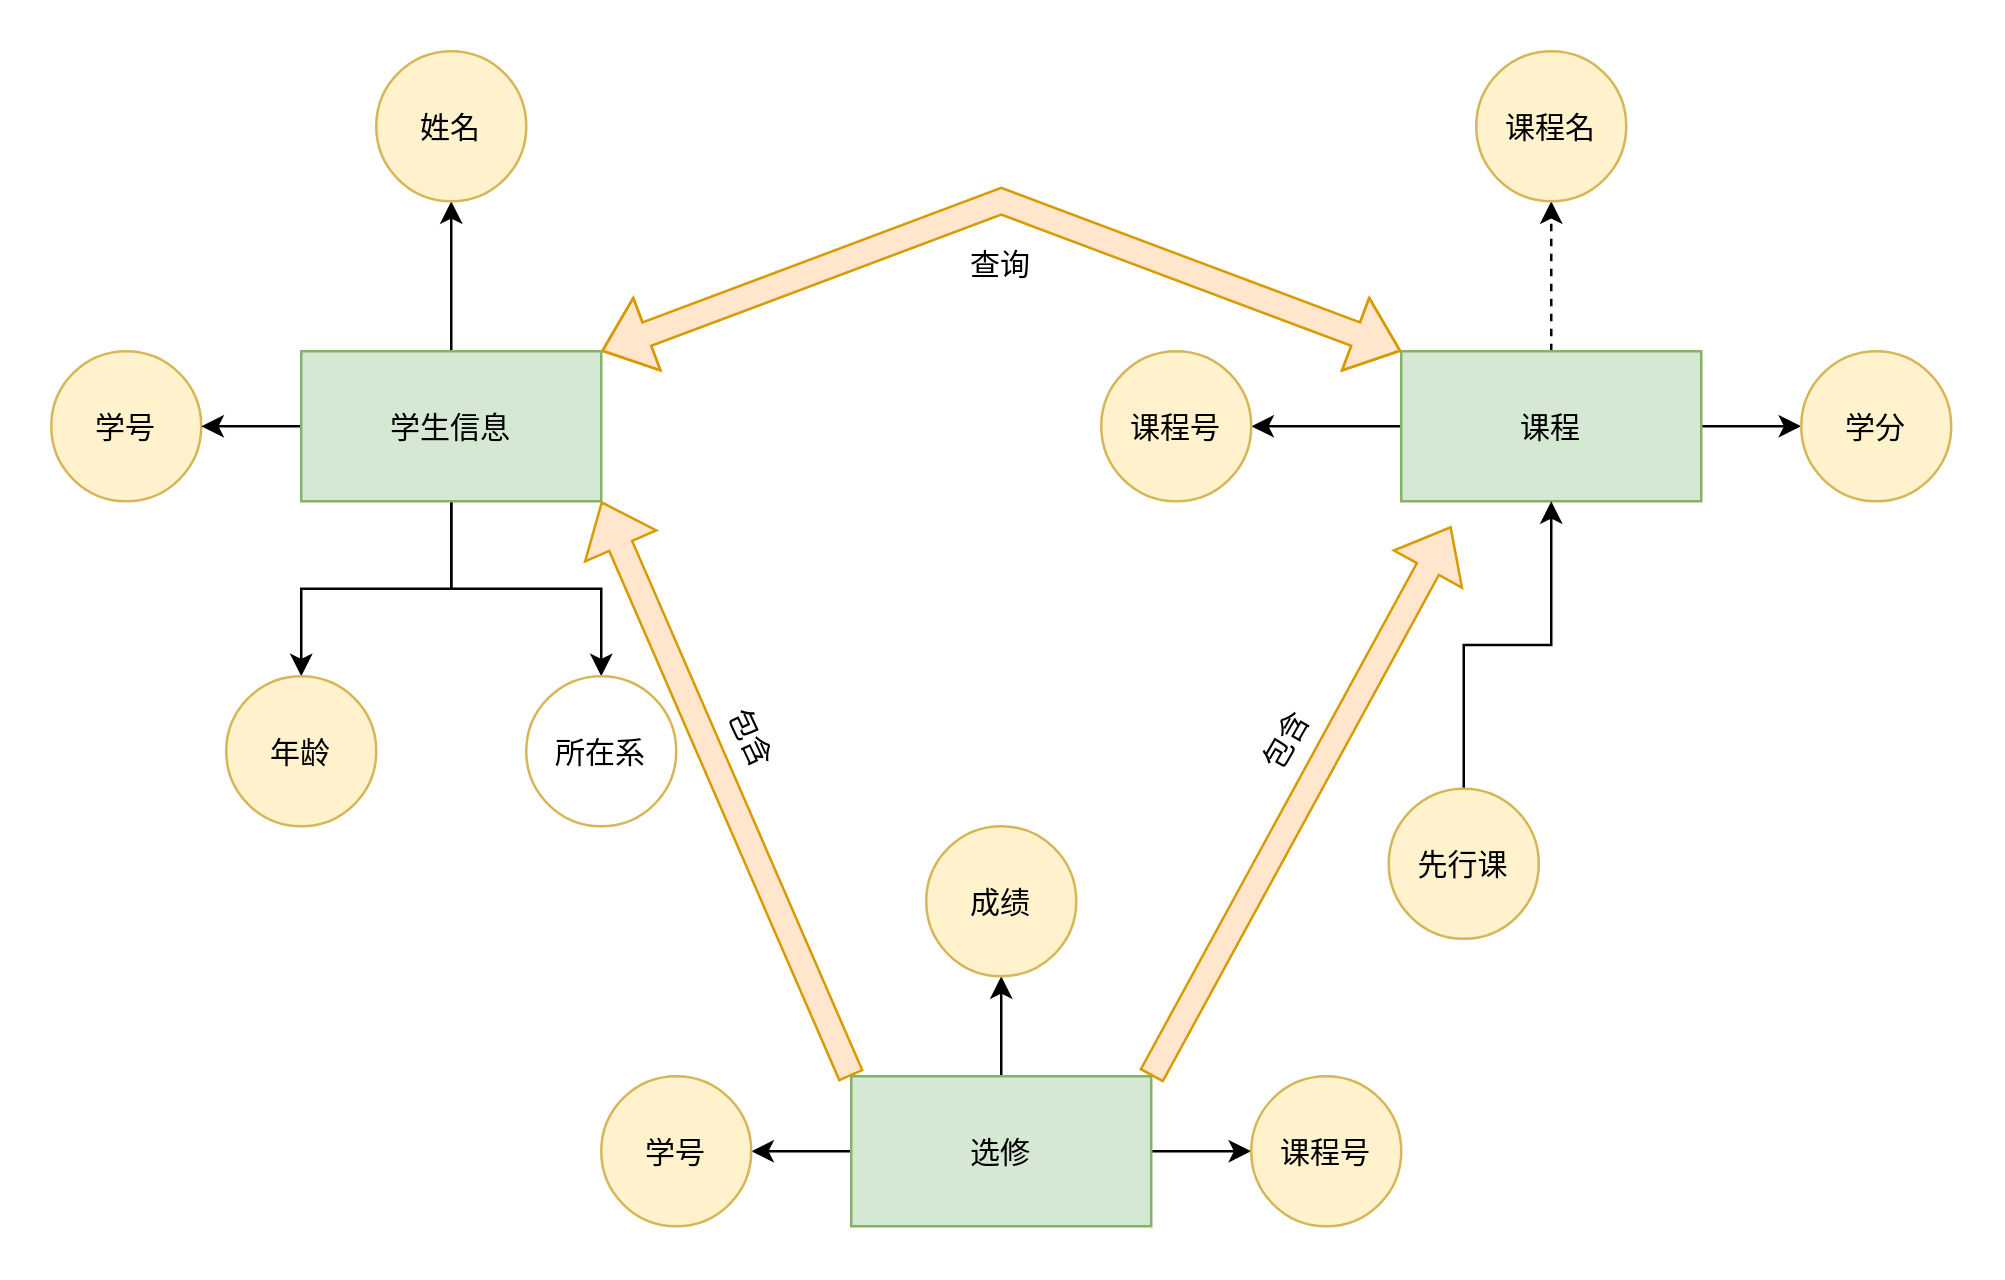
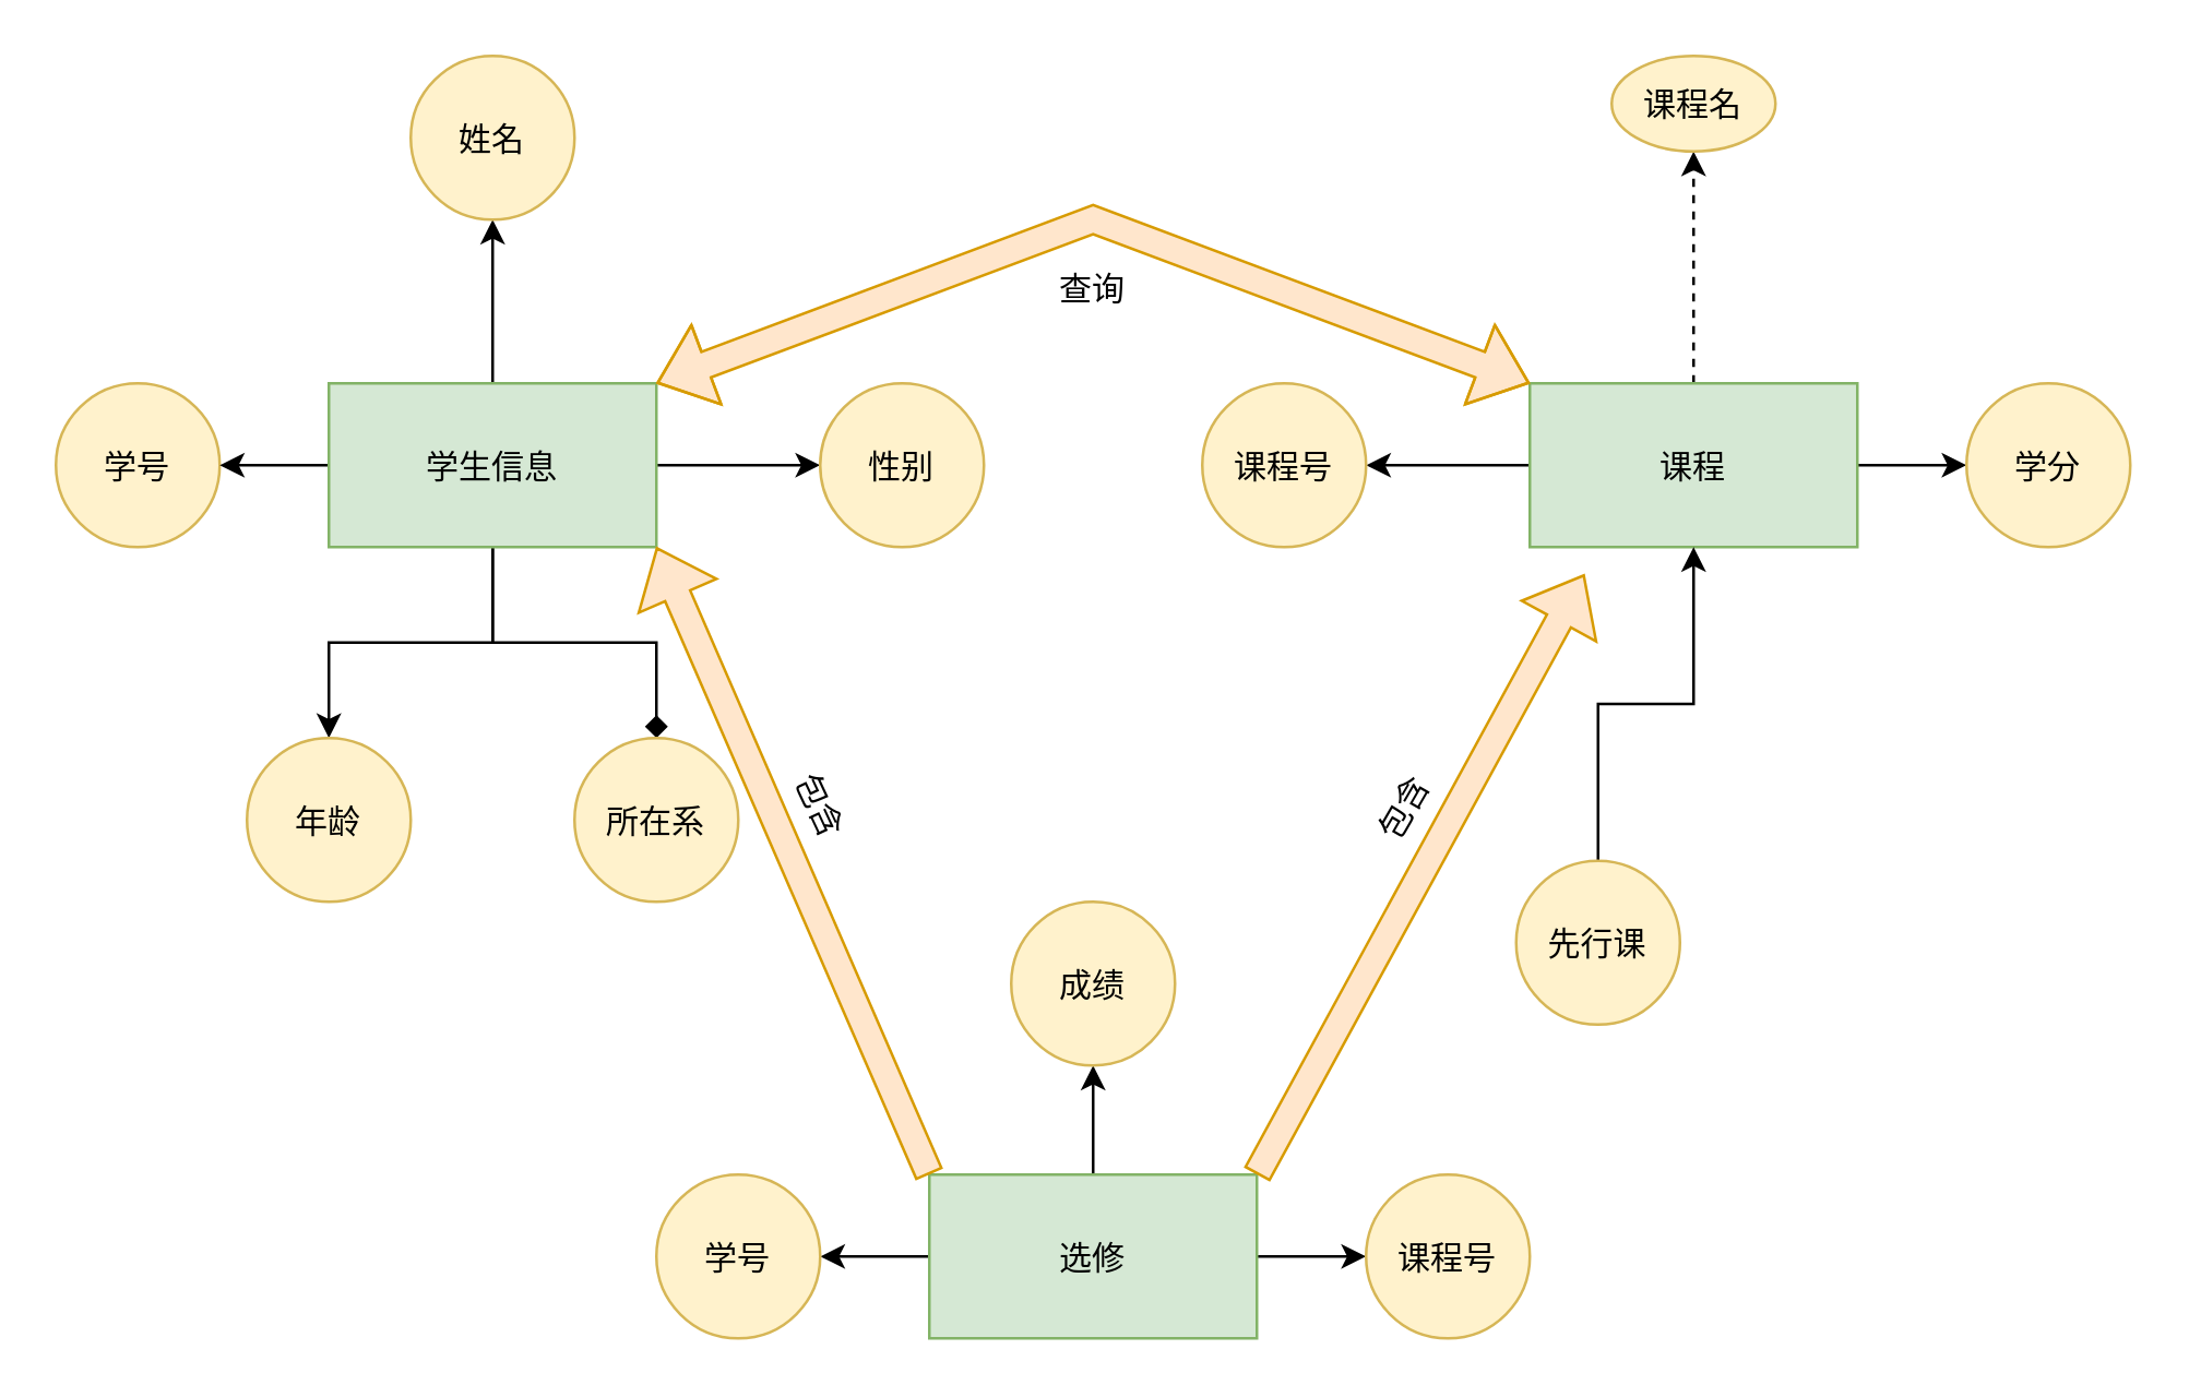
- <mxCell id="20" value="课程名" style="ellipse;aspect=fixed;fillColor=#fff2cc;strokeColor=#d6b656;" parent="1" vertex="1"><mxGeometry x="590" y="20" width="60" height="60" as="geometry" /></mxCell>
+ <mxCell id="20" value="课程名" style="ellipse;aspect=fixed;fillColor=#fff2cc;strokeColor=#d6b656;" parent="1" vertex="1"><mxGeometry x="590" y="20" width="60" height="35" as="geometry" /></mxCell>
+ <mxCell id="7" value="" style="edgeStyle=orthogonalEdgeStyle;rounded=0;orthogonalLoop=1;jettySize=auto;" parent="1" source="8" target="10" edge="1"><mxGeometry relative="1" as="geometry" /></mxCell>
+ <mxCell id="10" value="性别" style="ellipse;fillColor=#fff2cc;strokeColor=#d6b656;" parent="1" vertex="1"><mxGeometry x="300" y="140" width="60" height="60" as="geometry" /></mxCell>
- <mxCell id="6" value="" style="edgeStyle=orthogonalEdgeStyle;rounded=0;orthogonalLoop=1;jettySize=auto;entryX=0.5;entryY=0;entryDx=0;entryDy=0;" parent="1" source="8" target="12" edge="1"><mxGeometry relative="1" as="geometry" /></mxCell>
+ <mxCell id="6" value="" style="edgeStyle=orthogonalEdgeStyle;rounded=0;orthogonalLoop=1;jettySize=auto;entryX=0.5;entryY=0;entryDx=0;entryDy=0;endArrow=diamond;" parent="1" source="8" target="12" edge="1"><mxGeometry relative="1" as="geometry" /></mxCell>
- <mxCell id="12" value="所在系" style="ellipse;fillColor=#ffffff;strokeColor=#d6b656;" parent="1" vertex="1"><mxGeometry x="210" y="270" width="60" height="60" as="geometry" /></mxCell>
+ <mxCell id="12" value="所在系" style="ellipse;fillColor=#fff2cc;strokeColor=#d6b656;" parent="1" vertex="1"><mxGeometry x="210" y="270" width="60" height="60" as="geometry" /></mxCell>
